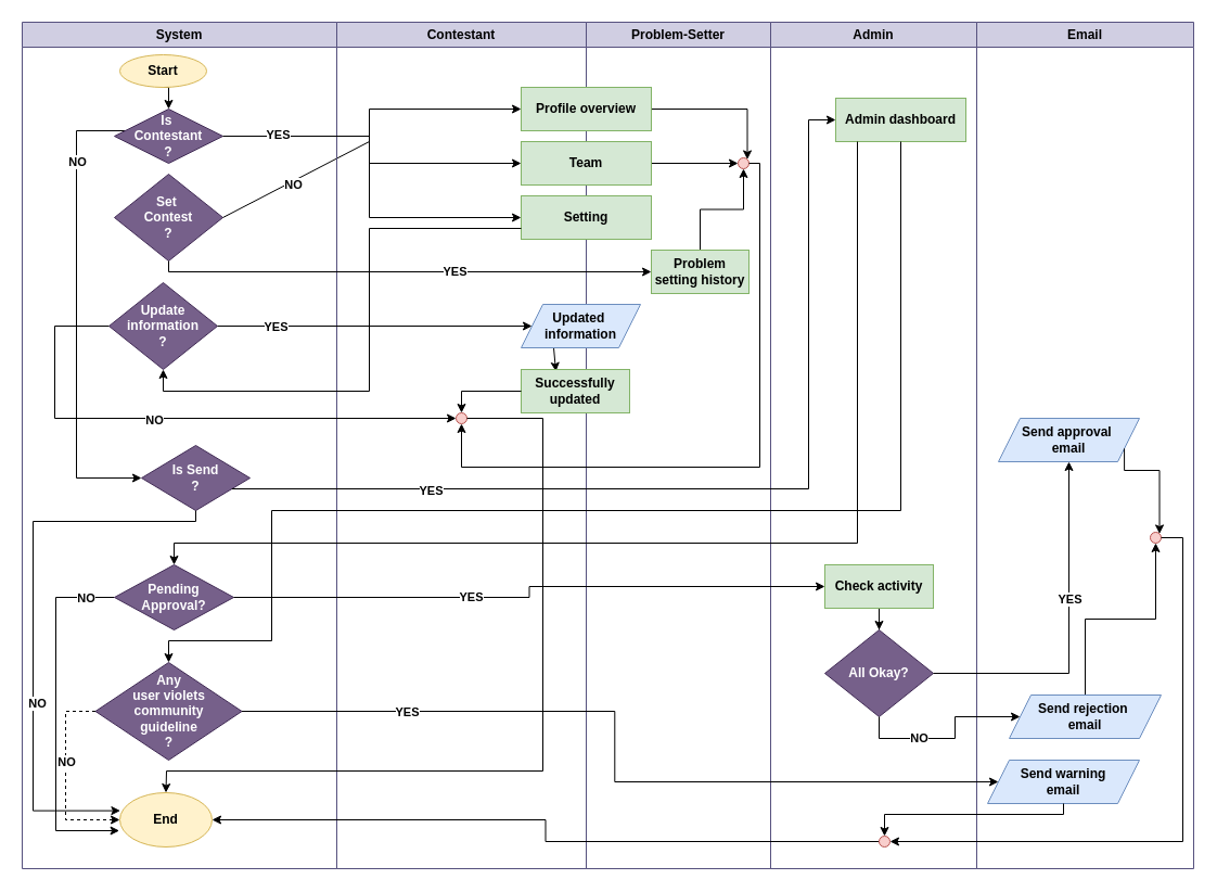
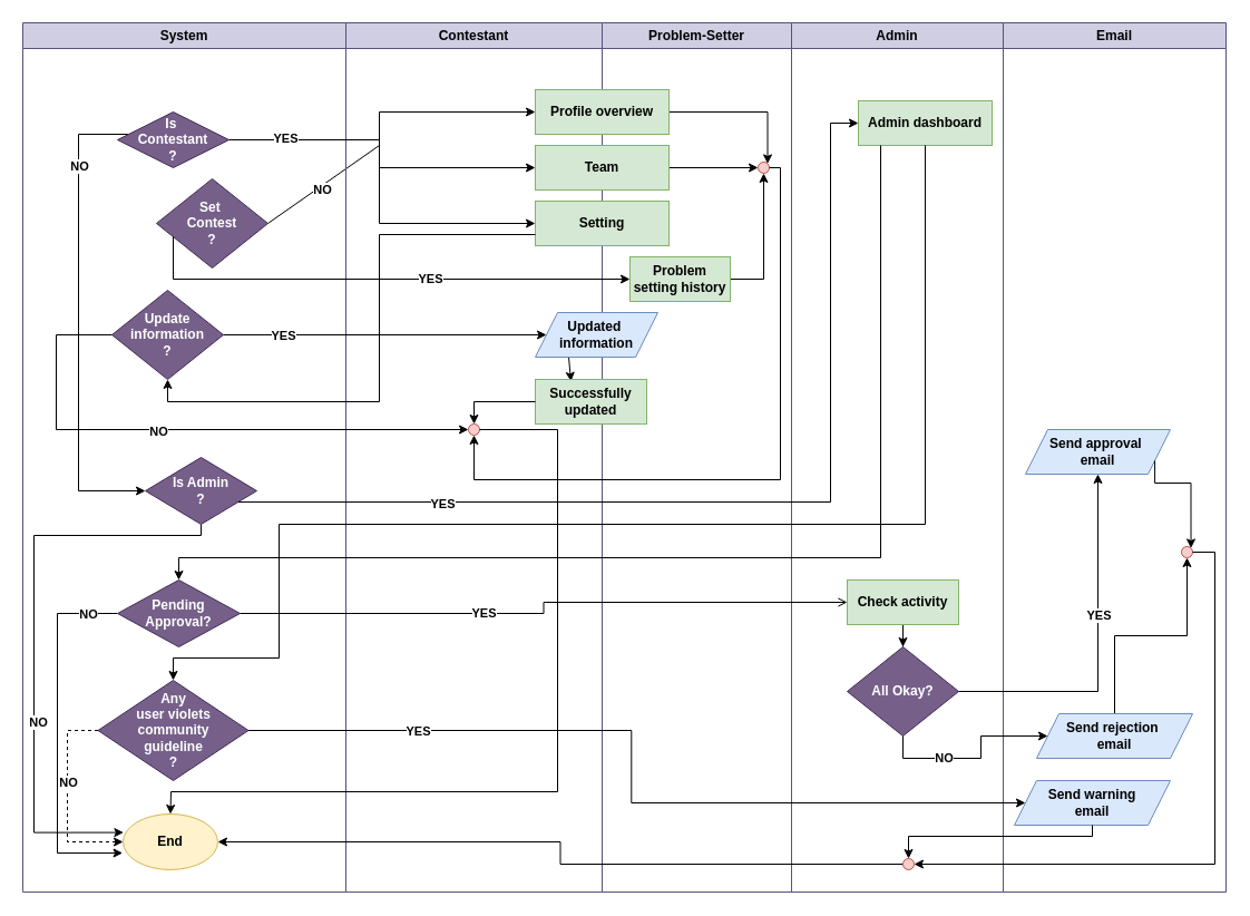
- <mxCell id="4" value="&lt;b&gt;Start&lt;/b&gt;" style="ellipse;whiteSpace=wrap;html=1;fillColor=#fff2cc;strokeColor=#d6b656;" vertex="1" parent="2"><mxGeometry x="90" y="30" width="80" height="30" as="geometry" /></mxCell>
- <mxCell id="3" style="edgeStyle=orthogonalEdgeStyle;rounded=0;orthogonalLoop=1;jettySize=auto;html=1;exitX=0.5;exitY=1;exitDx=0;exitDy=0;entryX=0.5;entryY=0;entryDx=0;entryDy=0;" edge="1" parent="2" source="4" target="7"><mxGeometry relative="1" as="geometry" /></mxCell>
- <mxCell id="8" value="&lt;div&gt;&lt;b style=&quot;background-color: initial;&quot;&gt;Set&amp;nbsp;&lt;/b&gt;&lt;/div&gt;&lt;div&gt;&lt;b style=&quot;background-color: initial;&quot;&gt;Contest&lt;/b&gt;&lt;br&gt;&lt;/div&gt;&lt;div&gt;&lt;b&gt;?&lt;/b&gt;&lt;/div&gt;" style="rhombus;whiteSpace=wrap;html=1;fillColor=#76608a;strokeColor=#432D57;fontColor=#ffffff;" vertex="1" parent="2"><mxGeometry x="85" y="140" width="100" height="80" as="geometry" /></mxCell>
+ <mxCell id="8" value="&lt;div&gt;&lt;b style=&quot;background-color: initial;&quot;&gt;Set&amp;nbsp;&lt;/b&gt;&lt;/div&gt;&lt;div&gt;&lt;b style=&quot;background-color: initial;&quot;&gt;Contest&lt;/b&gt;&lt;br&gt;&lt;/div&gt;&lt;div&gt;&lt;b&gt;?&lt;/b&gt;&lt;/div&gt;" style="rhombus;whiteSpace=wrap;html=1;fillColor=#76608a;strokeColor=#432D57;fontColor=#ffffff;" vertex="1" parent="2"><mxGeometry x="120" y="140" width="100" height="80" as="geometry" /></mxCell>
- <mxCell id="35" value="&lt;b&gt;Problem setting history&lt;/b&gt;" style="rounded=0;whiteSpace=wrap;html=1;fillColor=#d5e8d4;strokeColor=#82b366;" vertex="1" parent="28"><mxGeometry x="60" y="210" width="90" height="40" as="geometry" /></mxCell>
+ <mxCell id="35" value="&lt;b&gt;Problem setting history&lt;/b&gt;" style="rounded=0;whiteSpace=wrap;html=1;fillColor=#d5e8d4;strokeColor=#82b366;" vertex="1" parent="28"><mxGeometry x="25" y="210" width="90" height="40" as="geometry" /></mxCell>
- <mxCell id="12" value="&lt;div&gt;&lt;b style=&quot;background-color: initial;&quot;&gt;Is Send&lt;/b&gt;&lt;br&gt;&lt;/div&gt;&lt;div&gt;&lt;b&gt;?&lt;/b&gt;&lt;/div&gt;" style="rhombus;whiteSpace=wrap;html=1;fillColor=#76608a;strokeColor=#432D57;fontColor=#ffffff;" vertex="1" parent="2"><mxGeometry x="110" y="390" width="100" height="60" as="geometry" /></mxCell>
+ <mxCell id="12" value="&lt;div&gt;&lt;b style=&quot;background-color: initial;&quot;&gt;Is Admin&lt;/b&gt;&lt;br&gt;&lt;/div&gt;&lt;div&gt;&lt;b&gt;?&lt;/b&gt;&lt;/div&gt;" style="rhombus;whiteSpace=wrap;html=1;fillColor=#76608a;strokeColor=#432D57;fontColor=#ffffff;" vertex="1" parent="2"><mxGeometry x="110" y="390" width="100" height="60" as="geometry" /></mxCell>
- <mxCell id="64" style="edgeStyle=orthogonalEdgeStyle;rounded=0;orthogonalLoop=1;jettySize=auto;html=1;entryX=0;entryY=0.5;entryDx=0;entryDy=0;" edge="1" parent="1" source="15" target="42"><mxGeometry relative="1" as="geometry" /></mxCell>
+ <mxCell id="64" style="edgeStyle=orthogonalEdgeStyle;rounded=0;orthogonalLoop=1;jettySize=auto;html=1;entryX=0;entryY=0.5;entryDx=0;entryDy=0;endArrow=open;" edge="1" parent="1" source="15" target="42"><mxGeometry relative="1" as="geometry" /></mxCell>
